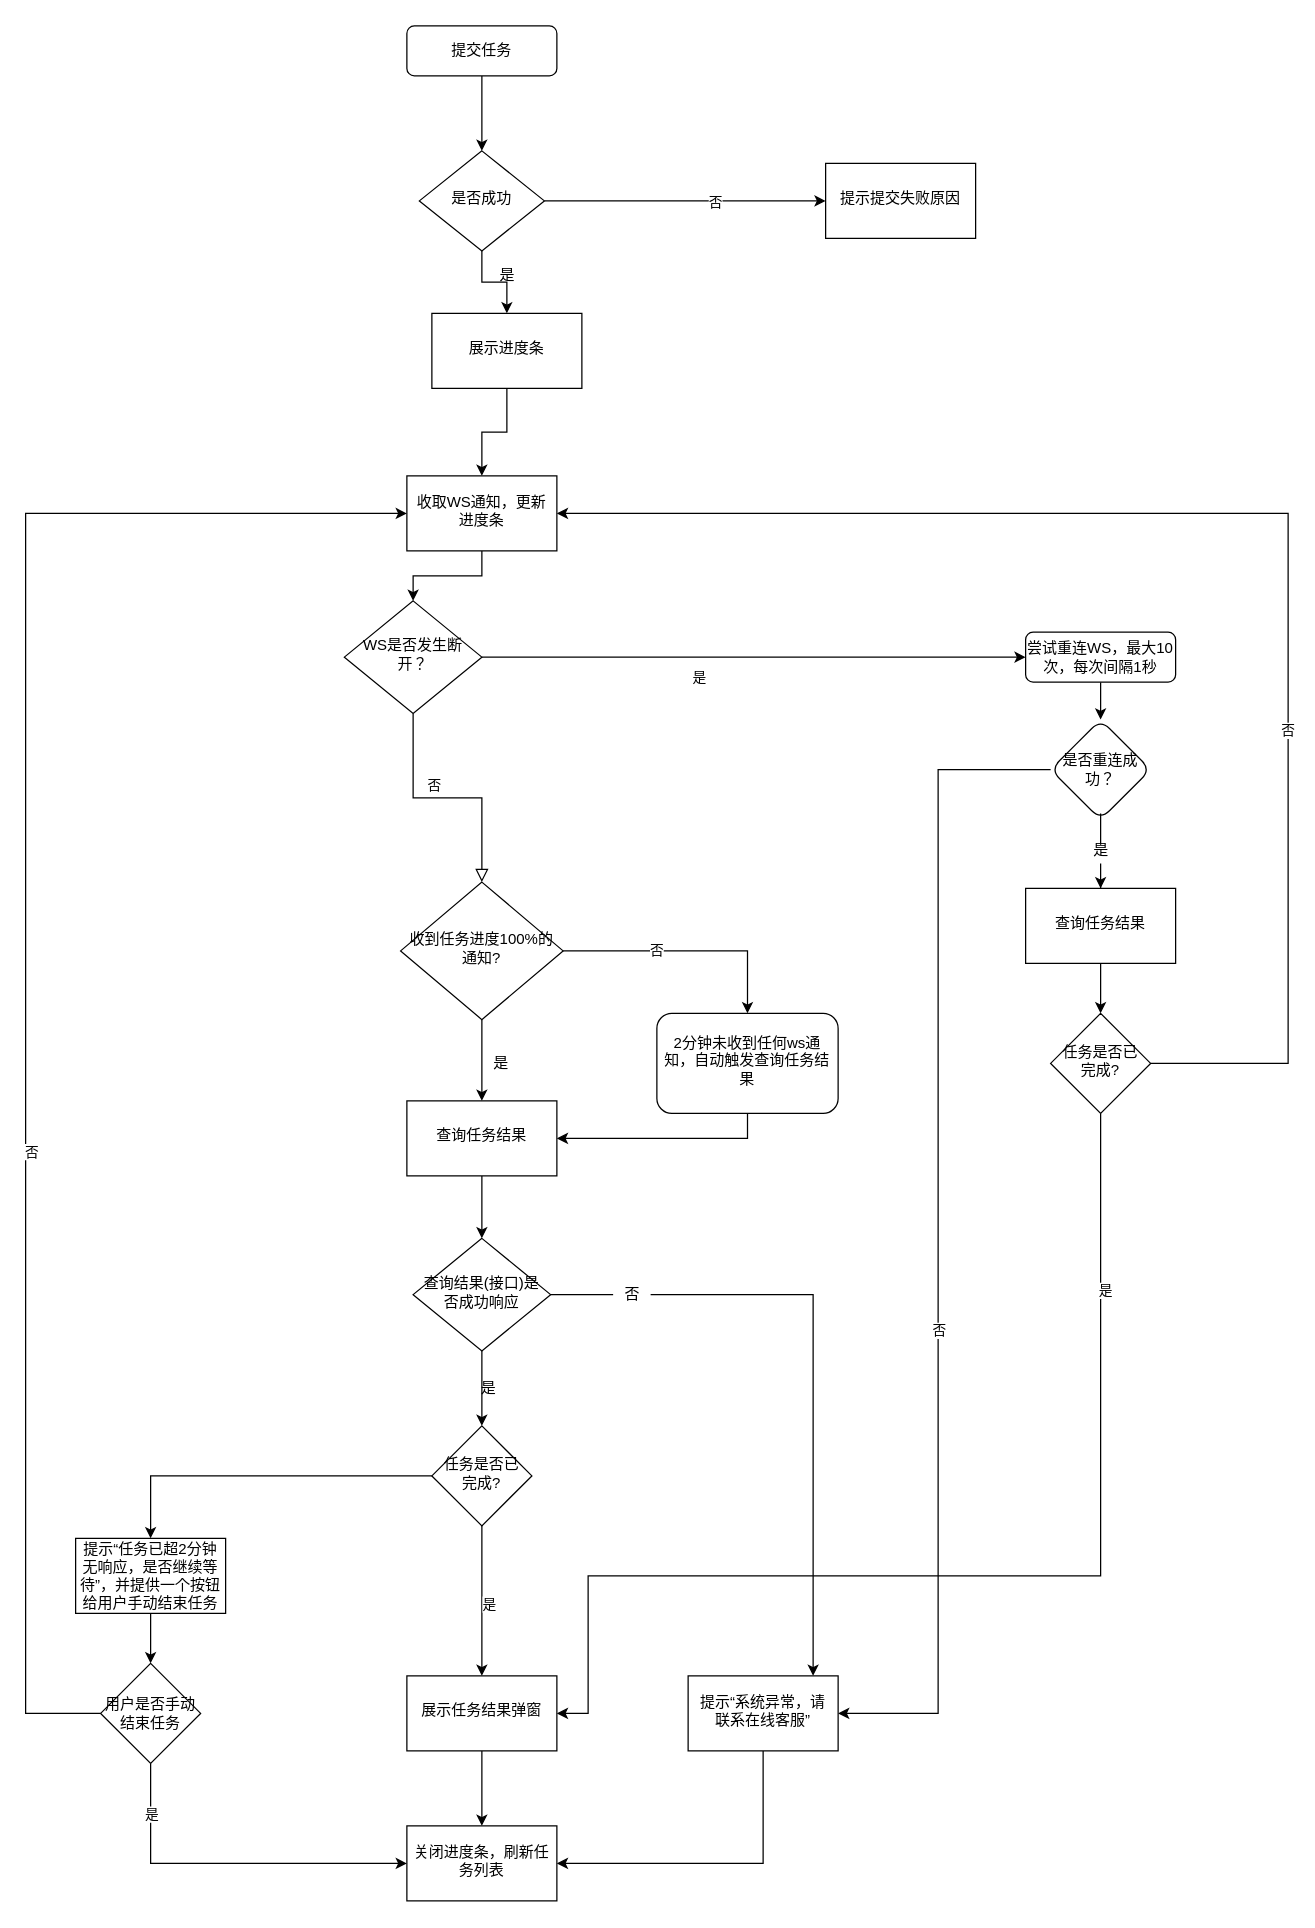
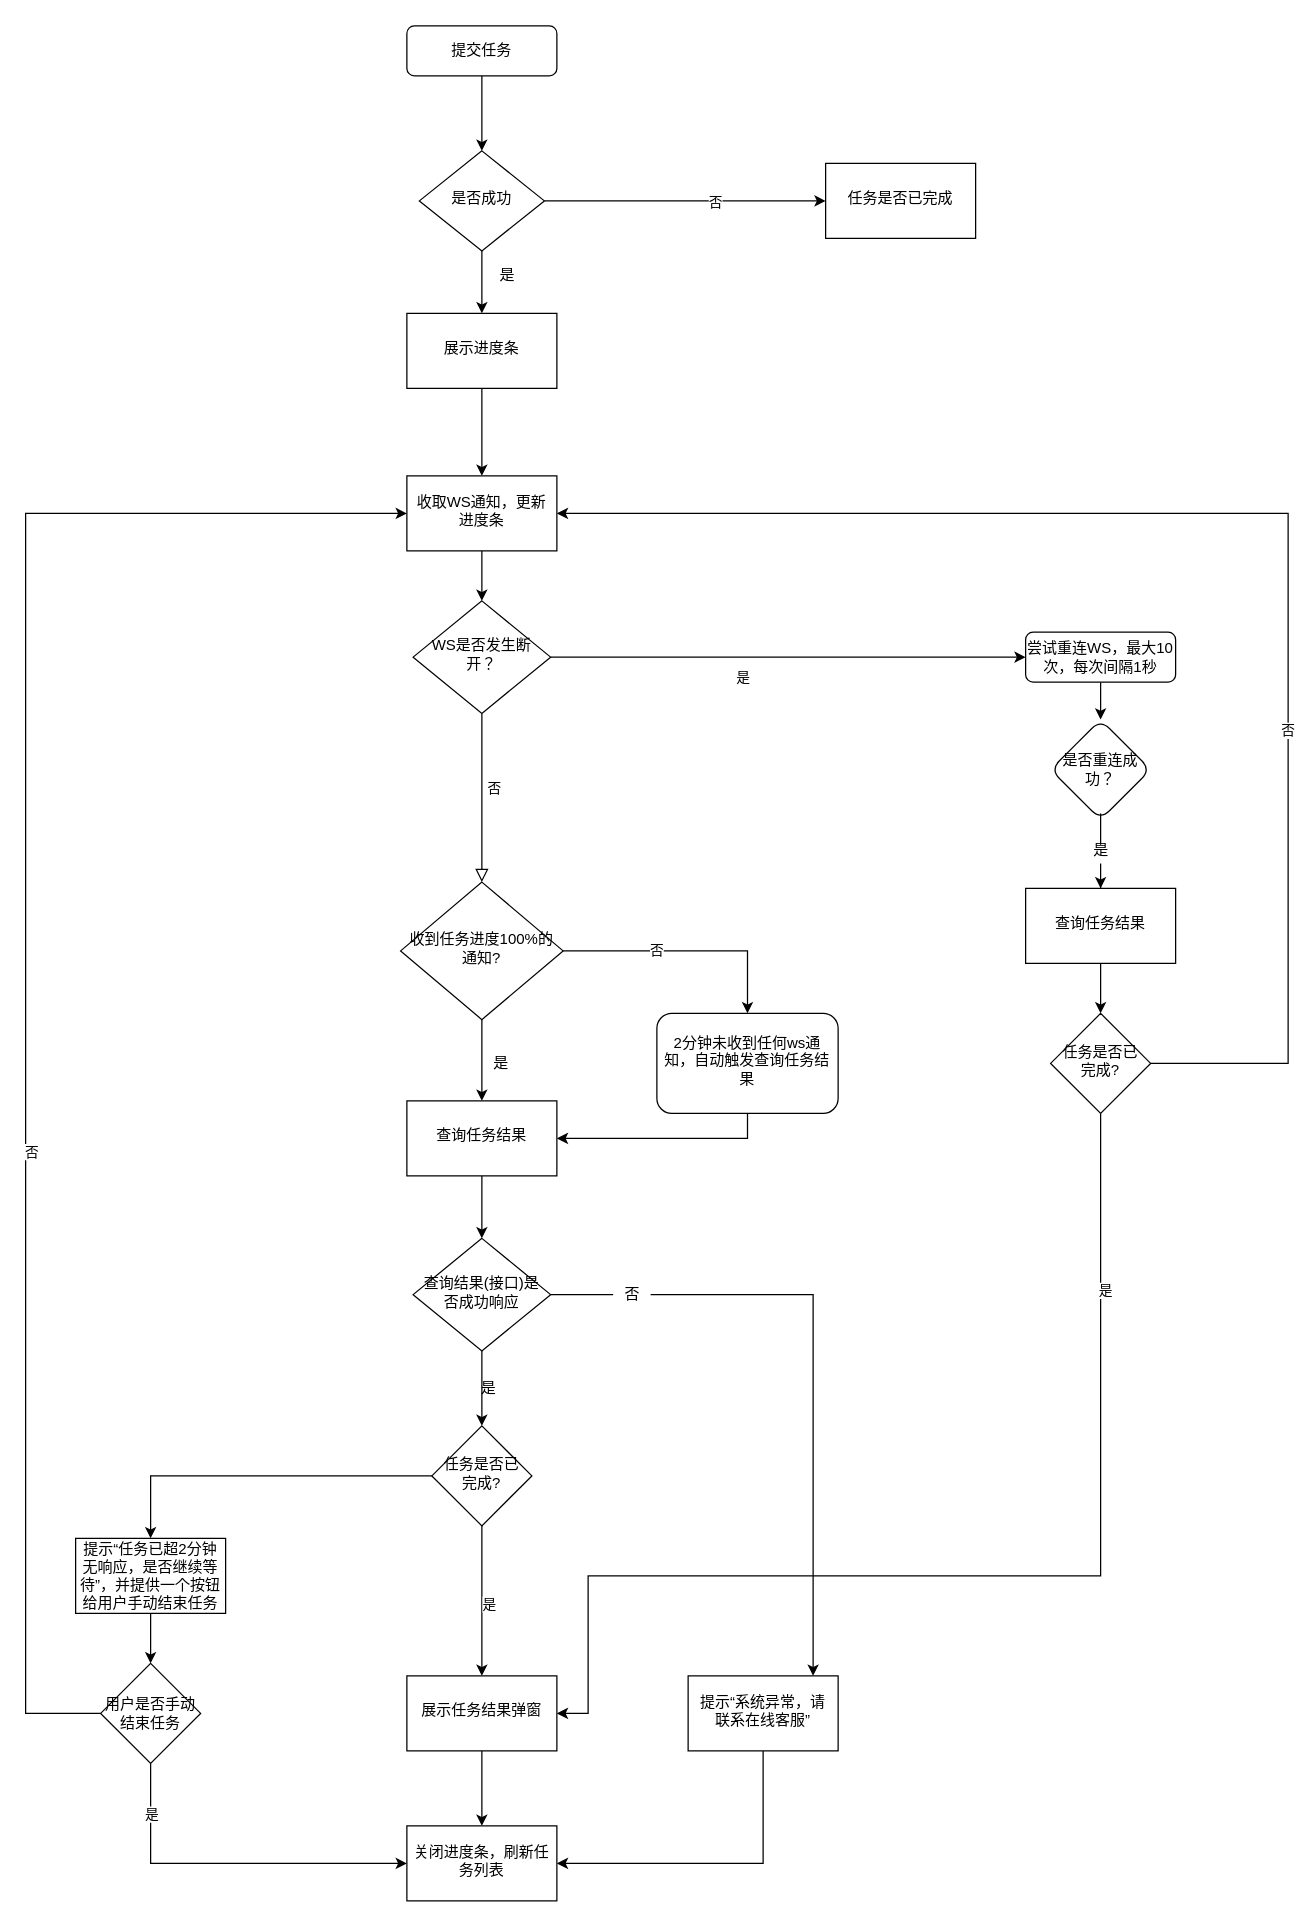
- <mxCell id="18" value="提示提交失败原因" style="whiteSpace=wrap;html=1;shadow=0;strokeWidth=1;spacing=6;spacingTop=-4;" parent="1" vertex="1"><mxGeometry x="660" y="130" width="120" height="60" as="geometry" /></mxCell>
+ <mxCell id="18" value="任务是否已完成" style="whiteSpace=wrap;html=1;shadow=0;strokeWidth=1;spacing=6;spacingTop=-4;" parent="1" vertex="1"><mxGeometry x="660" y="130" width="120" height="60" as="geometry" /></mxCell>
- <mxCell id="20" value="展示进度条" style="whiteSpace=wrap;html=1;shadow=0;strokeWidth=1;spacing=6;spacingTop=-4;" parent="1" vertex="1"><mxGeometry x="345" y="250" width="120" height="60" as="geometry" /></mxCell>
+ <mxCell id="20" value="展示进度条" style="whiteSpace=wrap;html=1;shadow=0;strokeWidth=1;spacing=6;spacingTop=-4;" parent="1" vertex="1"><mxGeometry x="325" y="250" width="120" height="60" as="geometry" /></mxCell>
- <mxCell id="7" value="WS是否发生断开？" style="rhombus;whiteSpace=wrap;html=1;shadow=0;fontFamily=Helvetica;fontSize=12;align=center;strokeWidth=1;spacing=6;spacingTop=-4;" parent="1" vertex="1"><mxGeometry x="275" y="480" width="110" height="90" as="geometry" /></mxCell>
+ <mxCell id="7" value="WS是否发生断开？" style="rhombus;whiteSpace=wrap;html=1;shadow=0;fontFamily=Helvetica;fontSize=12;align=center;strokeWidth=1;spacing=6;spacingTop=-4;" parent="1" vertex="1"><mxGeometry x="330" y="480" width="110" height="90" as="geometry" /></mxCell>
- <mxCell id="22" style="edgeStyle=orthogonalEdgeStyle;rounded=0;orthogonalLoop=1;jettySize=auto;html=1;exitX=0;exitY=0.5;exitDx=0;exitDy=0;entryX=1;entryY=0.5;entryDx=0;entryDy=0;" parent="1" source="24" target="38" edge="1"><mxGeometry relative="1" as="geometry"><Array as="points"><mxPoint x="750" y="615" /><mxPoint x="750" y="1370" /></Array></mxGeometry></mxCell>
- <mxCell id="23" value="否" style="edgeLabel;html=1;align=center;verticalAlign=middle;resizable=0;points=[];" parent="22" vertex="1" connectable="0"><mxGeometry x="0.163" relative="1" as="geometry"><mxPoint as="offset" /></mxGeometry></mxCell>
